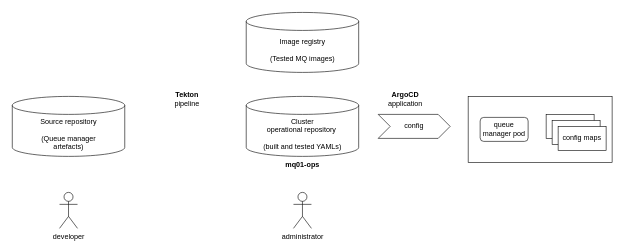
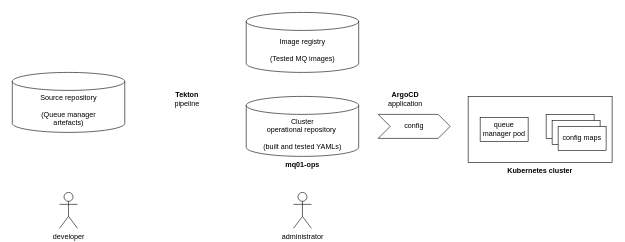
- <mxCell id="2" value="Source repository&lt;br&gt;&lt;br&gt;(Queue manager&lt;br&gt;artefacts)" style="shape=cylinder3;whiteSpace=wrap;html=1;boundedLbl=1;backgroundOutline=1;size=15;" parent="1" vertex="1"><mxGeometry x="20" y="160" width="187.5" height="100" as="geometry" /></mxCell>
+ <mxCell id="2" value="Source repository&lt;br&gt;&lt;br&gt;(Queue manager&lt;br&gt;artefacts)" style="shape=cylinder3;whiteSpace=wrap;html=1;boundedLbl=1;backgroundOutline=1;size=15;" parent="1" vertex="1"><mxGeometry x="20" y="120" width="187.5" height="100" as="geometry" /></mxCell>
- <mxCell id="9" value="queue manager pod" style="whiteSpace=wrap;html=1;rounded=1;" parent="1" vertex="1"><mxGeometry x="800" y="195" width="80" height="40" as="geometry" /></mxCell>
+ <mxCell id="9" value="queue manager pod" style="rounded=0;whiteSpace=wrap;html=1;" parent="1" vertex="1"><mxGeometry x="800" y="195" width="80" height="40" as="geometry" /></mxCell>
+ <mxCell id="7" value="Kubernetes cluster" style="text;html=1;strokeColor=none;fillColor=none;align=center;verticalAlign=middle;whiteSpace=wrap;rounded=0;fontStyle=1" parent="1" vertex="1"><mxGeometry x="810" y="270" width="180" height="30" as="geometry" /></mxCell>
